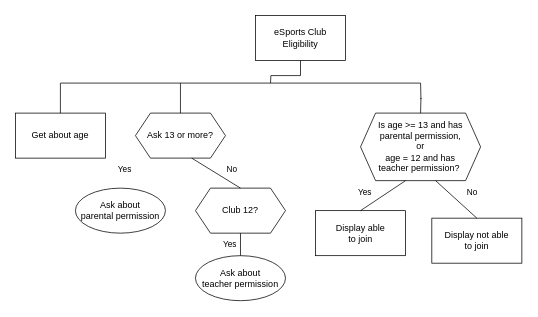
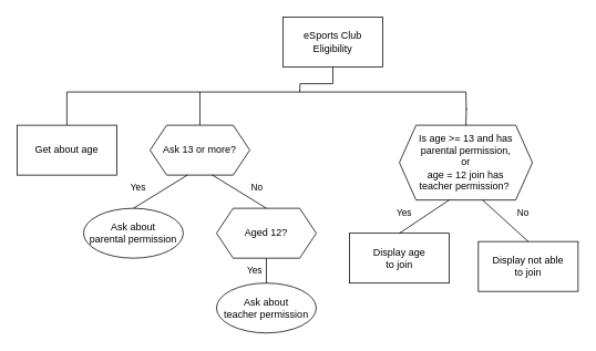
- <mxCell id="10" value="Is age &amp;gt;= 13 and has&lt;div&gt;parental permission,&lt;div&gt;or&lt;/div&gt;&lt;div&gt;age = 12 and has&lt;/div&gt;&lt;div&gt;&lt;span style=&quot;background-color: transparent; color: light-dark(rgb(0, 0, 0), rgb(255, 255, 255));&quot;&gt;teacher permission?&amp;nbsp;&lt;/span&gt;&lt;/div&gt;&lt;/div&gt;" style="shape=hexagon;perimeter=hexagonPerimeter2;whiteSpace=wrap;html=1;fixedSize=1;fillColor=none;" parent="1" vertex="1"><mxGeometry x="480" y="150" width="160" height="90" as="geometry" /></mxCell>
+ <mxCell id="10" value="Is age &amp;gt;= 13 and has&lt;div&gt;parental permission,&lt;div&gt;or&lt;/div&gt;&lt;div&gt;age = 12 join has&lt;/div&gt;&lt;div&gt;&lt;span style=&quot;background-color: transparent; color: light-dark(rgb(0, 0, 0), rgb(255, 255, 255));&quot;&gt;teacher permission?&amp;nbsp;&lt;/span&gt;&lt;/div&gt;&lt;/div&gt;" style="shape=hexagon;perimeter=hexagonPerimeter2;whiteSpace=wrap;html=1;fixedSize=1;fillColor=none;" parent="1" vertex="1"><mxGeometry x="480" y="150" width="160" height="90" as="geometry" /></mxCell>
+ <mxCell id="15" value="" style="endArrow=none;html=1;rounded=0;strokeColor=default;align=center;verticalAlign=middle;fontFamily=Helvetica;fontSize=11;fontColor=default;labelBackgroundColor=default;exitX=0.5;exitY=0;exitDx=0;exitDy=0;entryX=0.375;entryY=1;entryDx=0;entryDy=0;" parent="1" source="14" target="12" edge="1"><mxGeometry width="50" height="50" relative="1" as="geometry"><mxPoint x="80" y="250" as="sourcePoint" /><mxPoint x="230" y="230" as="targetPoint" /></mxGeometry></mxCell>
- <mxCell id="22" value="Club 12?" style="shape=hexagon;perimeter=hexagonPerimeter2;whiteSpace=wrap;html=1;fixedSize=1;fillColor=none;" vertex="1" parent="1"><mxGeometry x="260" y="250" width="120" height="60" as="geometry" /></mxCell>
+ <mxCell id="22" value="Aged 12?" style="shape=hexagon;perimeter=hexagonPerimeter2;whiteSpace=wrap;html=1;fixedSize=1;fillColor=none;" vertex="1" parent="1"><mxGeometry x="260" y="250" width="120" height="60" as="geometry" /></mxCell>
- <mxCell id="6" value="Display able&lt;div&gt;to join&lt;/div&gt;" style="rounded=0;whiteSpace=wrap;html=1;fillColor=none;" parent="1" vertex="1"><mxGeometry x="420" y="280" width="120" height="60" as="geometry" /></mxCell>
+ <mxCell id="6" value="Display age&lt;div&gt;to join&lt;/div&gt;" style="rounded=0;whiteSpace=wrap;html=1;fillColor=none;" parent="1" vertex="1"><mxGeometry x="420" y="280" width="120" height="60" as="geometry" /></mxCell>
